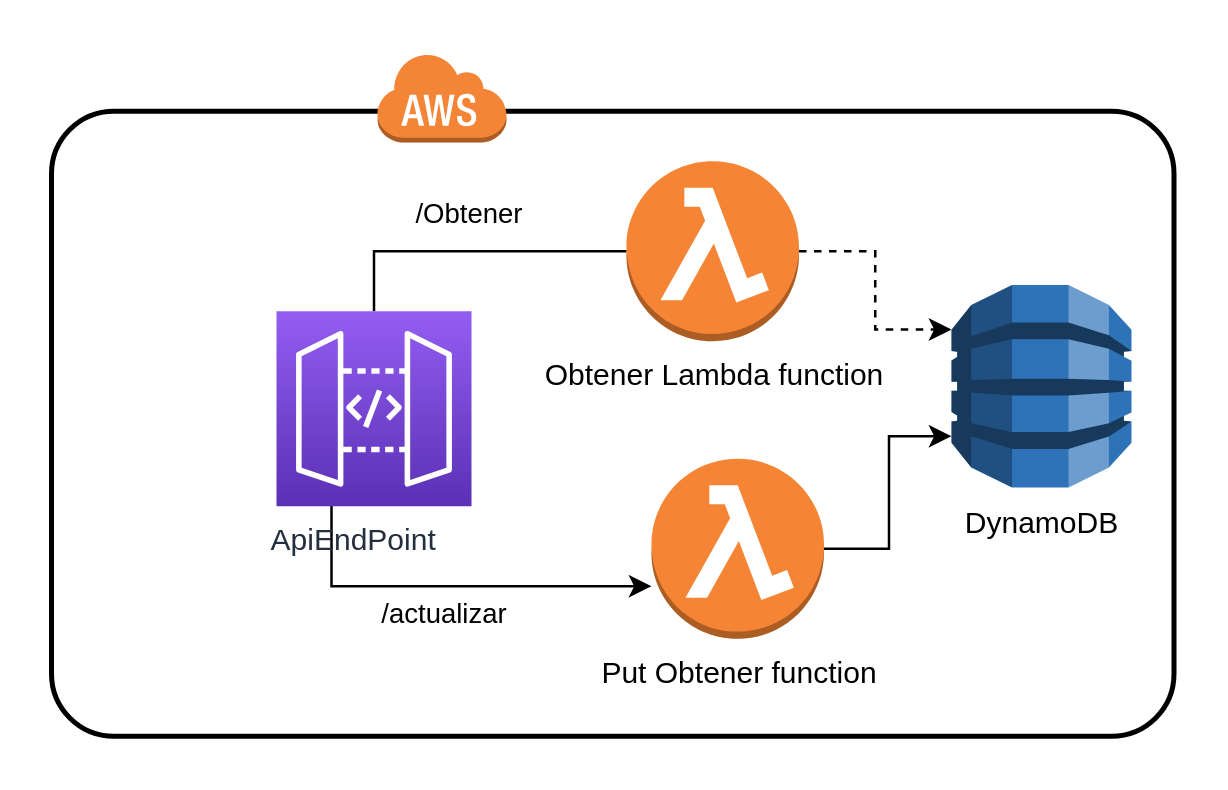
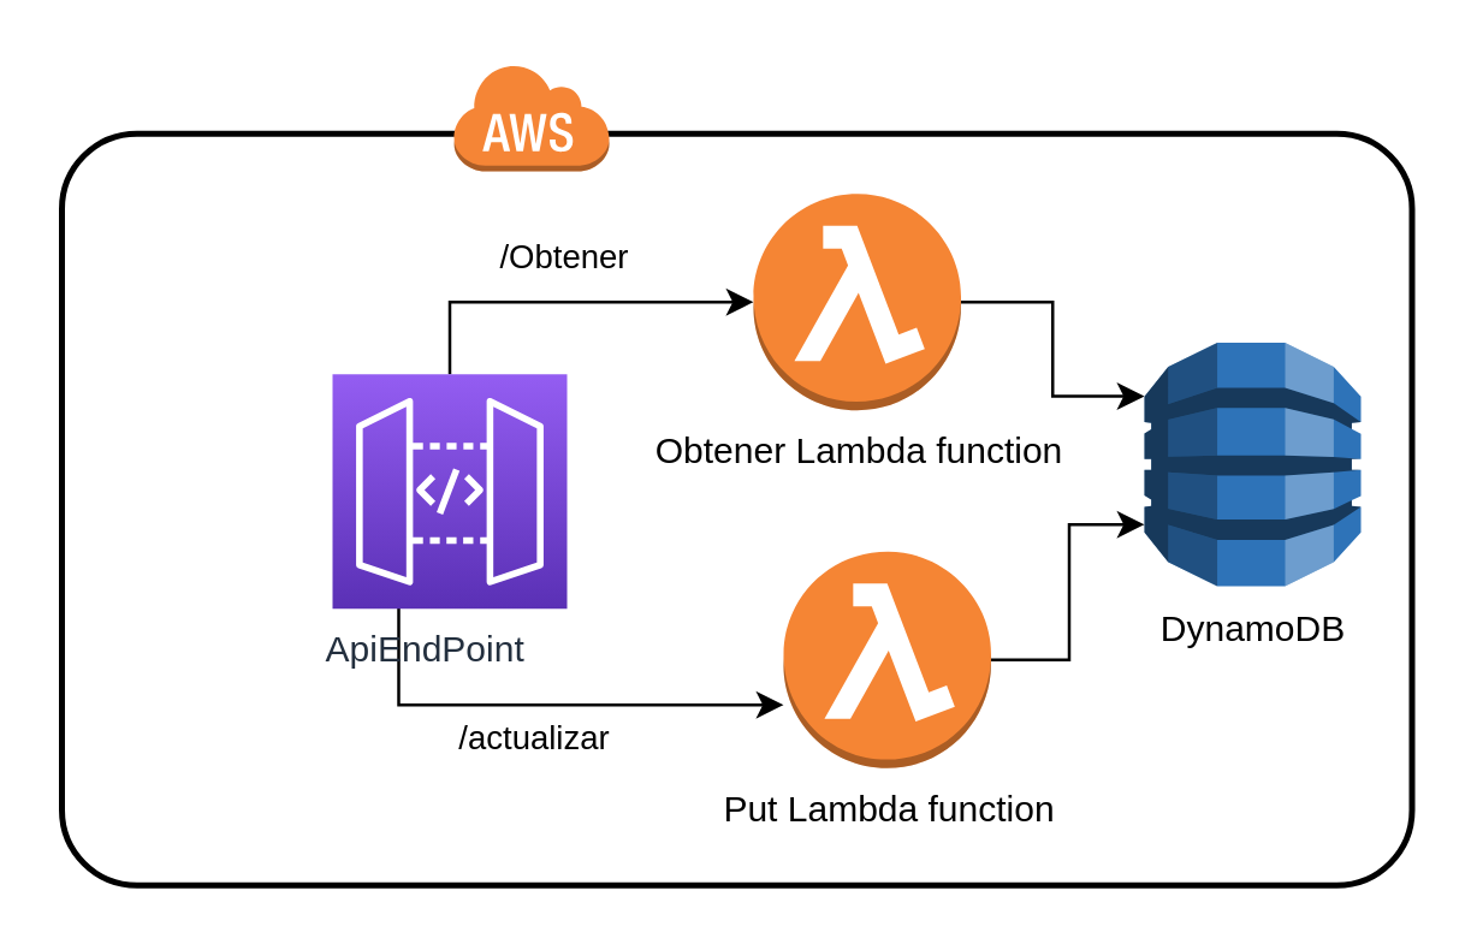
- <mxCell id="3" style="edgeStyle=orthogonalEdgeStyle;rounded=0;orthogonalLoop=1;jettySize=auto;html=1;exitX=0.5;exitY=0;exitDx=0;exitDy=0;exitPerimeter=0;endArrow=none;" edge="1" parent="1" source="13" target="8"><mxGeometry relative="1" as="geometry"><mxPoint x="148.25" y="107.5" as="sourcePoint" /></mxGeometry></mxCell>
+ <mxCell id="3" style="edgeStyle=orthogonalEdgeStyle;rounded=0;orthogonalLoop=1;jettySize=auto;html=1;exitX=0.5;exitY=0;exitDx=0;exitDy=0;exitPerimeter=0;" edge="1" parent="1" source="13" target="8"><mxGeometry relative="1" as="geometry"><mxPoint x="148.25" y="107.5" as="sourcePoint" /></mxGeometry></mxCell>
- <mxCell id="7" style="edgeStyle=orthogonalEdgeStyle;rounded=0;orthogonalLoop=1;jettySize=auto;html=1;entryX=0;entryY=0.22;entryDx=0;entryDy=0;entryPerimeter=0;dashed=1;" edge="1" parent="1" source="8" target="9"><mxGeometry relative="1" as="geometry" /></mxCell>
+ <mxCell id="7" style="edgeStyle=orthogonalEdgeStyle;rounded=0;orthogonalLoop=1;jettySize=auto;html=1;entryX=0;entryY=0.22;entryDx=0;entryDy=0;entryPerimeter=0;" edge="1" parent="1" source="8" target="9"><mxGeometry relative="1" as="geometry" /></mxCell>
- <mxCell id="12" value="Put Obtener function" style="outlineConnect=0;dashed=0;verticalLabelPosition=bottom;verticalAlign=top;align=center;html=1;shape=mxgraph.aws3.lambda_function;fillColor=#F58534;gradientColor=none;" vertex="1" parent="1"><mxGeometry x="260" y="183" width="69" height="72" as="geometry" /></mxCell>
+ <mxCell id="12" value="Put Lambda function" style="outlineConnect=0;dashed=0;verticalLabelPosition=bottom;verticalAlign=top;align=center;html=1;shape=mxgraph.aws3.lambda_function;fillColor=#F58534;gradientColor=none;" vertex="1" parent="1"><mxGeometry x="260" y="183" width="69" height="72" as="geometry" /></mxCell>
